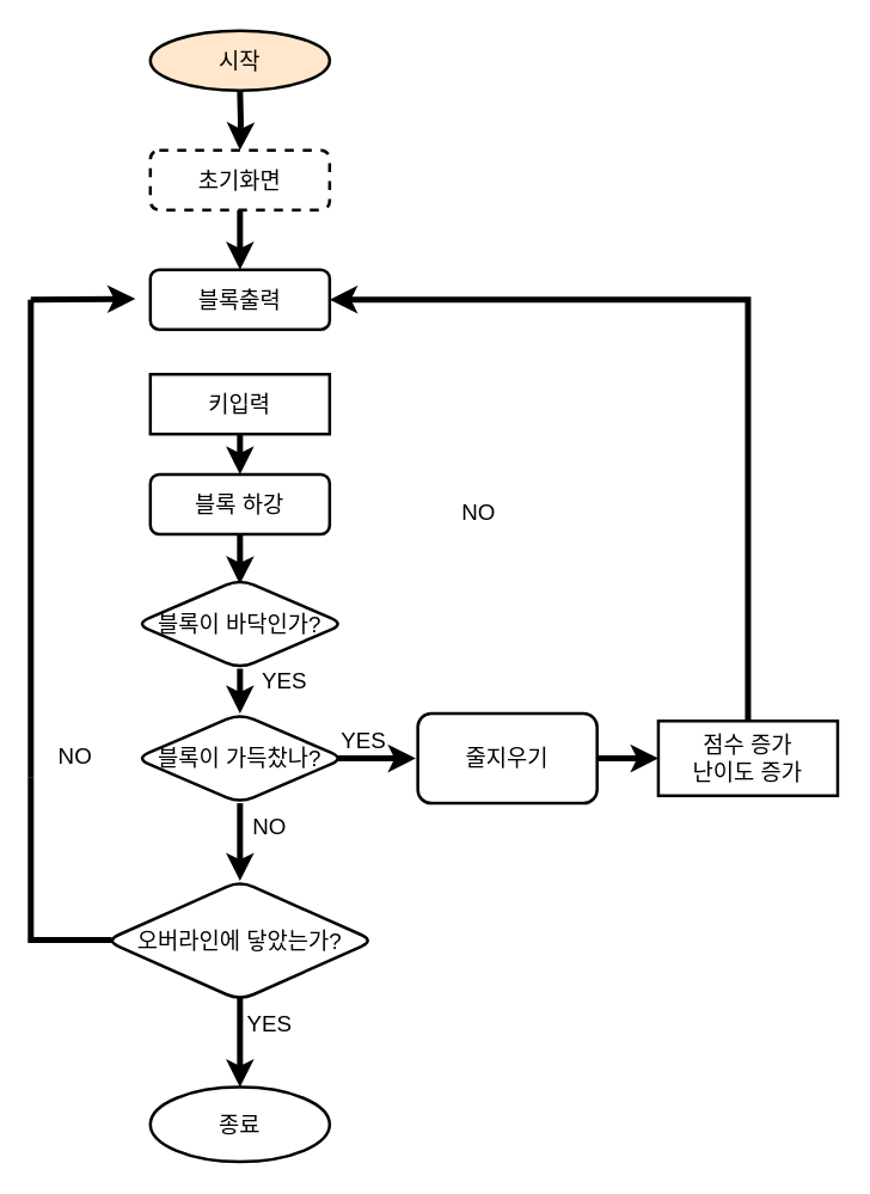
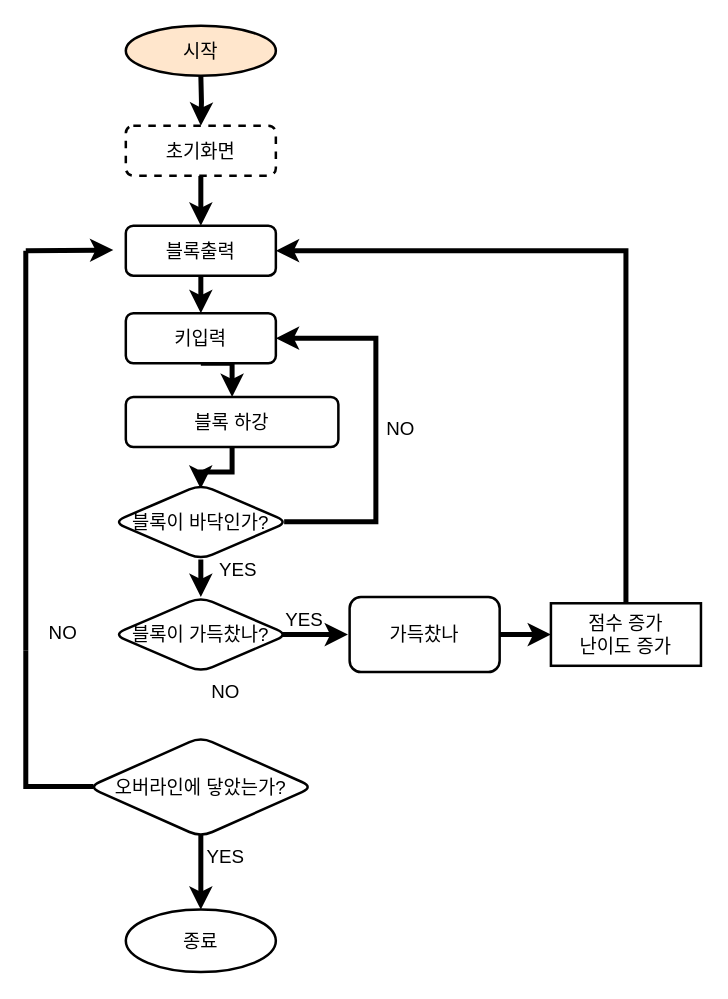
+ <mxCell id="5" style="edgeStyle=orthogonalEdgeStyle;rounded=0;orthogonalLoop=1;jettySize=auto;html=1;exitX=0.5;exitY=1;exitDx=0;exitDy=0;entryX=0.5;entryY=0;entryDx=0;entryDy=0;fontSize=15;startArrow=none;startFill=0;endArrow=classic;endFill=1;strokeWidth=4;" parent="1" source="6" target="33" edge="1"><mxGeometry relative="1" as="geometry" /></mxCell>
- <mxCell id="33" value="키입력" style="whiteSpace=wrap;html=1;fontSize=15;strokeWidth=2;rounded=0;" parent="1" vertex="1"><mxGeometry x="100" y="250" width="120" height="40" as="geometry" /></mxCell>
+ <mxCell id="33" value="키입력" style="rounded=1;whiteSpace=wrap;html=1;fontSize=15;strokeWidth=2;" parent="1" vertex="1"><mxGeometry x="100" y="250" width="120" height="40" as="geometry" /></mxCell>
- <mxCell id="8" value="블록 하강" style="whiteSpace=wrap;html=1;rounded=1;fontSize=15;strokeWidth=2;" parent="1" vertex="1"><mxGeometry x="100" y="317" width="120" height="40" as="geometry" /></mxCell>
+ <mxCell id="8" value="블록 하강" style="whiteSpace=wrap;html=1;rounded=1;fontSize=15;strokeWidth=2;" parent="1" vertex="1"><mxGeometry x="100" y="317" width="170" height="40" as="geometry" /></mxCell>
+ <mxCell id="9" value="" style="edgeStyle=orthogonalEdgeStyle;rounded=0;orthogonalLoop=1;jettySize=auto;html=1;fontSize=15;strokeWidth=4;exitX=0.976;exitY=0.495;exitDx=0;exitDy=0;exitPerimeter=0;entryX=1;entryY=0.5;entryDx=0;entryDy=0;" parent="1" source="11" target="33" edge="1"><mxGeometry relative="1" as="geometry"><mxPoint x="270" y="417" as="targetPoint" /><Array as="points"><mxPoint x="300" y="417" /><mxPoint x="300" y="270" /></Array></mxGeometry></mxCell>
- <mxCell id="27" value="줄지우기" style="rounded=1;whiteSpace=wrap;html=1;fontSize=15;strokeWidth=2;" parent="1" vertex="1"><mxGeometry x="279" y="477" width="120" height="60" as="geometry" /></mxCell>
+ <mxCell id="27" value="가득찼나" style="rounded=1;whiteSpace=wrap;html=1;fontSize=15;strokeWidth=2;" parent="1" vertex="1"><mxGeometry x="279" y="477" width="120" height="60" as="geometry" /></mxCell>
- <mxCell id="14" style="edgeStyle=orthogonalEdgeStyle;rounded=0;orthogonalLoop=1;jettySize=auto;html=1;exitX=0.5;exitY=1;exitDx=0;exitDy=0;entryX=0.5;entryY=0;entryDx=0;entryDy=0;fontSize=15;startArrow=none;startFill=0;endArrow=classic;endFill=1;strokeWidth=4;" parent="1" source="15" target="28" edge="1"><mxGeometry relative="1" as="geometry" /></mxCell>
